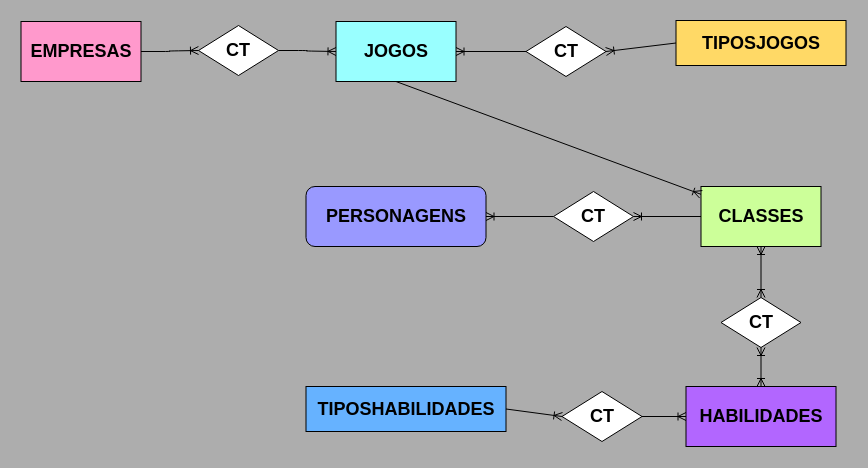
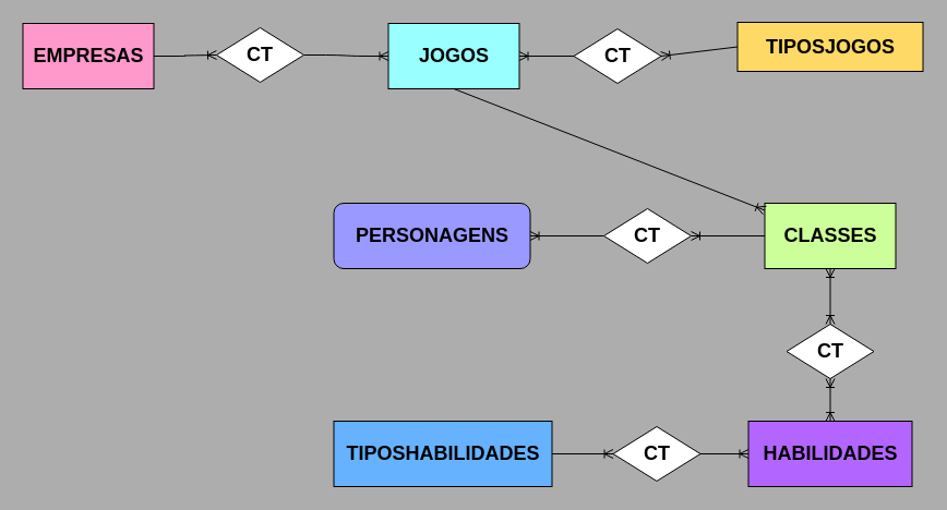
- <mxCell id="3" value="&lt;span&gt;JOGOS&lt;/span&gt;" style="rounded=0;whiteSpace=wrap;html=1;fillColor=#99FFFF;strokeColor=#000000;fontSize=18;fontColor=#000000;fontStyle=1" vertex="1" parent="1"><mxGeometry x="335.5" y="21" width="120" height="60" as="geometry" /></mxCell>
+ <mxCell id="3" value="&lt;span&gt;JOGOS&lt;/span&gt;" style="rounded=0;whiteSpace=wrap;html=1;fillColor=#99FFFF;strokeColor=#000000;fontSize=18;fontColor=#000000;fontStyle=1" vertex="1" parent="1"><mxGeometry x="355.5" y="21" width="120" height="60" as="geometry" /></mxCell>
- <mxCell id="7" value="TIPOSHABILIDADES" style="rounded=0;whiteSpace=wrap;html=1;fillColor=#66B2FF;strokeColor=#000000;fontSize=18;fontColor=#000000;fontStyle=1" vertex="1" parent="1"><mxGeometry x="305.5" y="386" width="200" height="45" as="geometry" /></mxCell>
+ <mxCell id="7" value="TIPOSHABILIDADES" style="rounded=0;whiteSpace=wrap;html=1;fillColor=#66B2FF;strokeColor=#000000;fontSize=18;fontColor=#000000;fontStyle=1" vertex="1" parent="1"><mxGeometry x="305.5" y="386" width="200" height="60" as="geometry" /></mxCell>
